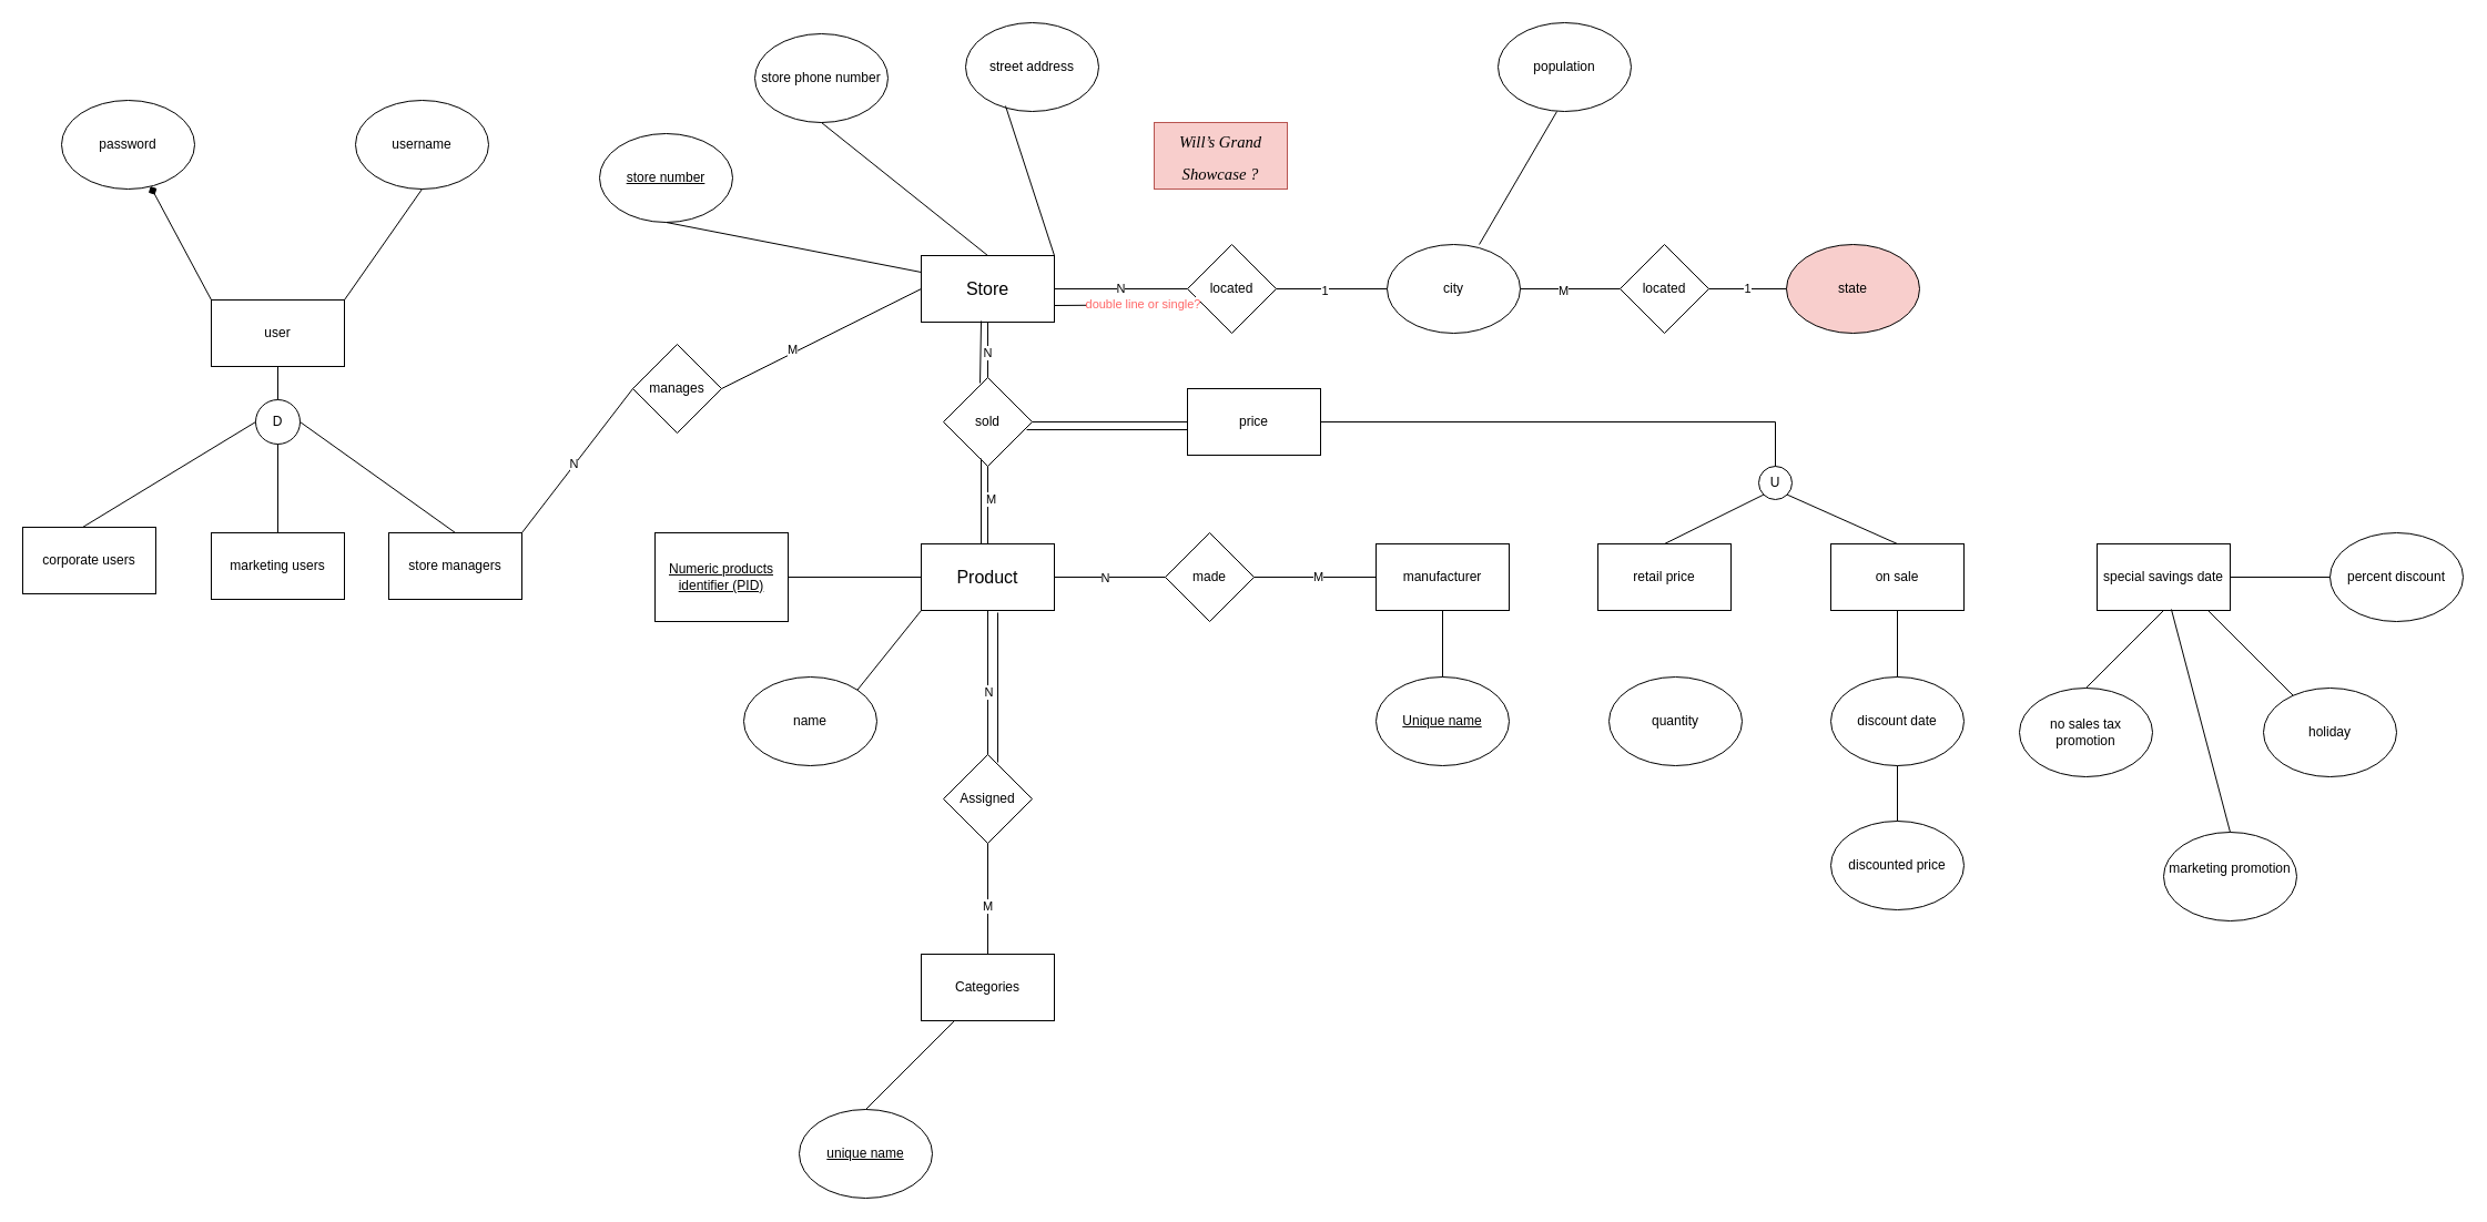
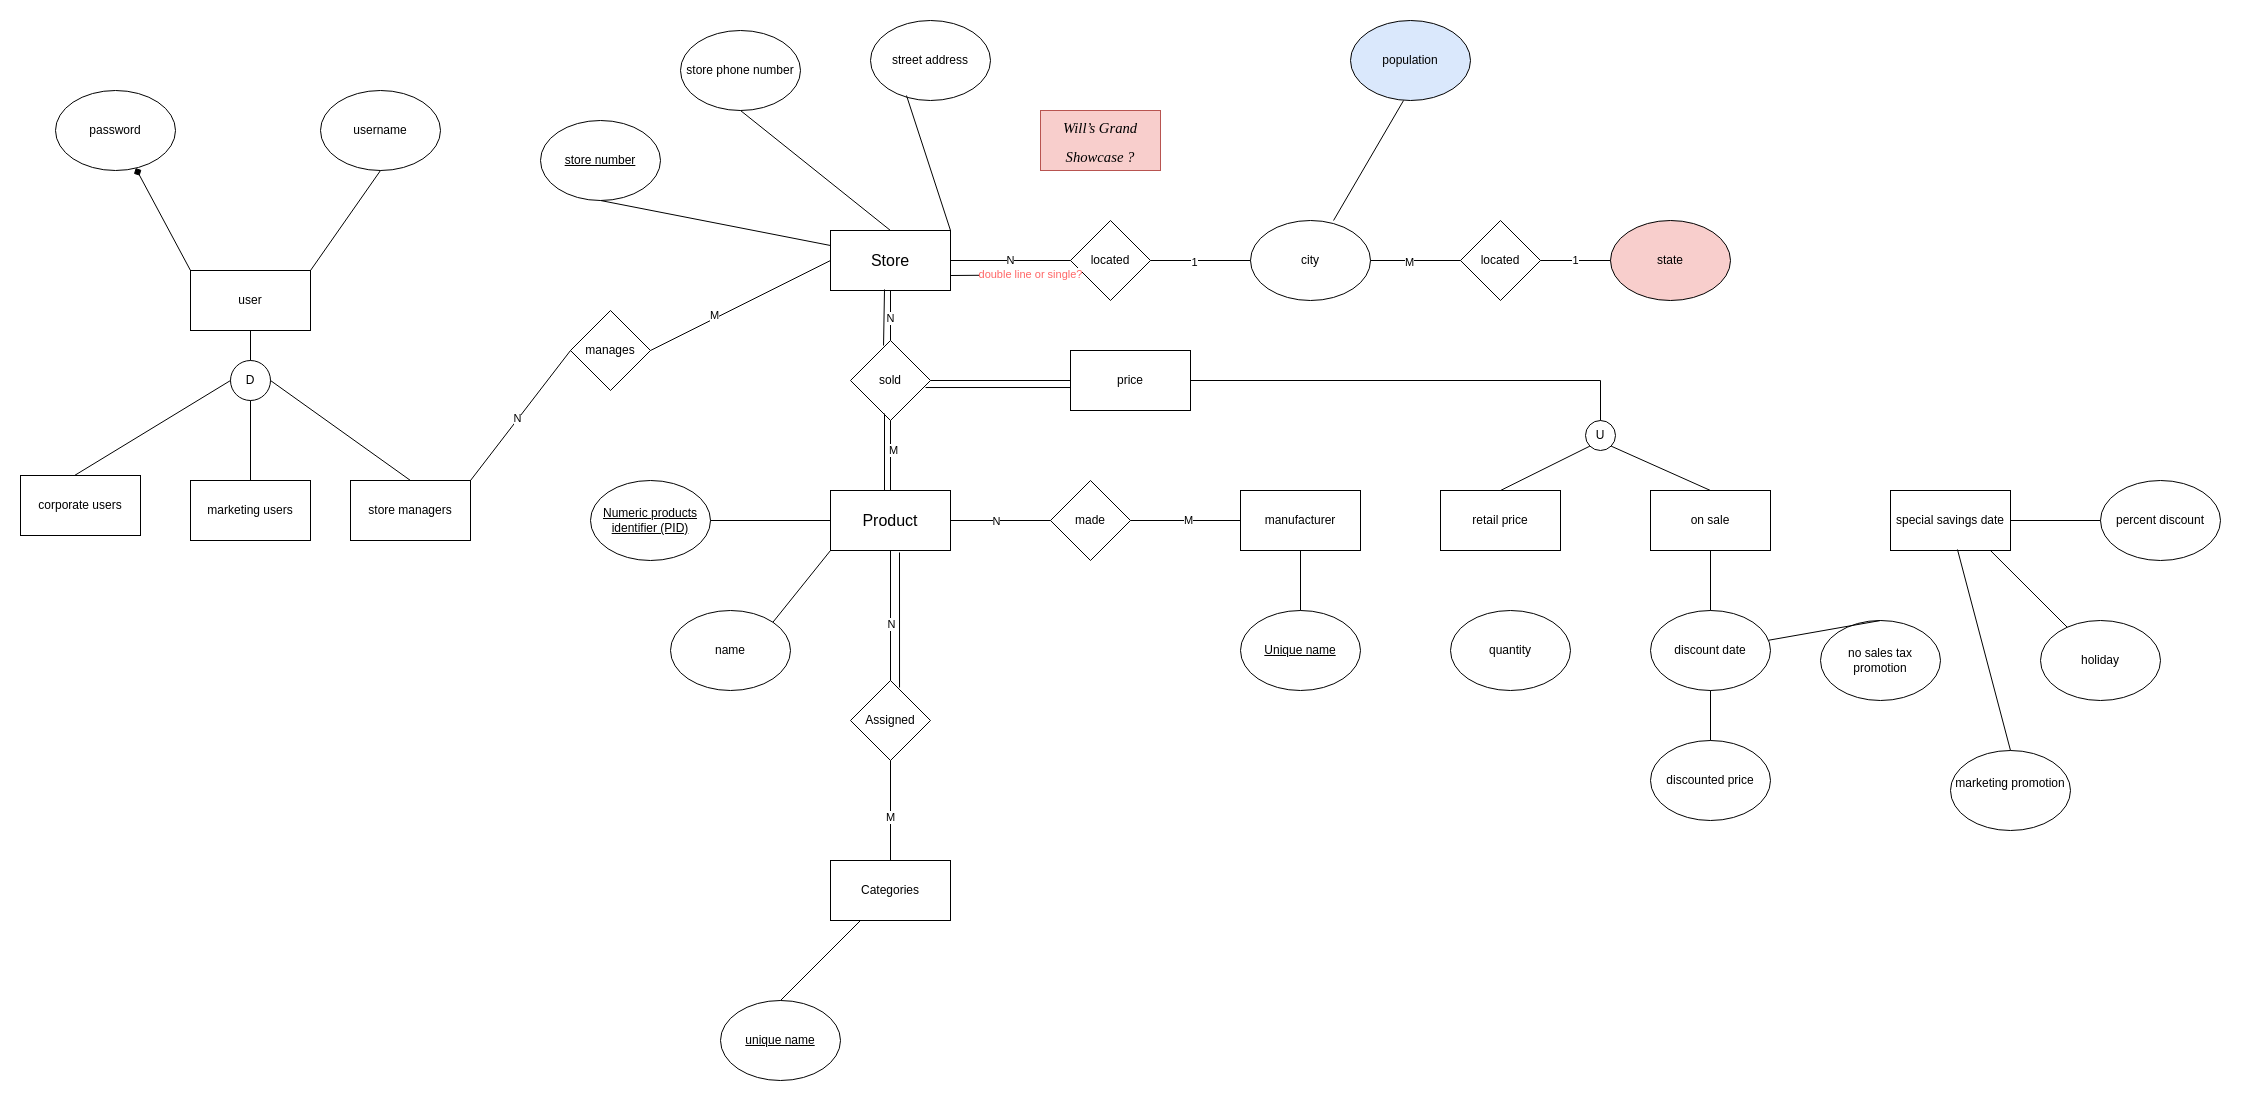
- <mxCell id="75" value="&lt;font color=&quot;#000000&quot;&gt;population&lt;/font&gt;" style="ellipse;whiteSpace=wrap;html=1;fontColor=#FF6666;" parent="1" vertex="1"><mxGeometry x="1350" y="20" width="120" height="80" as="geometry" /></mxCell>
+ <mxCell id="75" value="&lt;font color=&quot;#000000&quot;&gt;population&lt;/font&gt;" style="ellipse;whiteSpace=wrap;html=1;fontColor=#FF6666;fillColor=#dae8fc;" parent="1" vertex="1"><mxGeometry x="1350" y="20" width="120" height="80" as="geometry" /></mxCell>
- <mxCell id="23" value="&lt;u&gt;Numeric products identifier (PID)&lt;/u&gt;" style="whiteSpace=wrap;html=1;rounded=0;" parent="1" vertex="1"><mxGeometry x="590" y="480" width="120" height="80" as="geometry" /></mxCell>
+ <mxCell id="23" value="&lt;u&gt;Numeric products identifier (PID)&lt;/u&gt;" style="ellipse;whiteSpace=wrap;html=1;" parent="1" vertex="1"><mxGeometry x="590" y="480" width="120" height="80" as="geometry" /></mxCell>
- <mxCell id="86" value="" style="endArrow=none;html=1;fontColor=#FF6666;entryX=0.5;entryY=1;entryDx=0;entryDy=0;exitX=0.5;exitY=0;exitDx=0;exitDy=0;" parent="1" source="85" target="81" edge="1"><mxGeometry width="50" height="50" relative="1" as="geometry"><mxPoint x="1890" y="630" as="sourcePoint" /><mxPoint x="1940" y="580" as="targetPoint" /></mxGeometry></mxCell>
+ <mxCell id="86" value="" style="endArrow=none;html=1;fontColor=#FF6666;exitX=0.5;exitY=0;exitDx=0;exitDy=0;" parent="1" source="85" target="58" edge="1"><mxGeometry width="50" height="50" relative="1" as="geometry"><mxPoint x="1890" y="630" as="sourcePoint" /><mxPoint x="1940" y="580" as="targetPoint" /></mxGeometry></mxCell>
